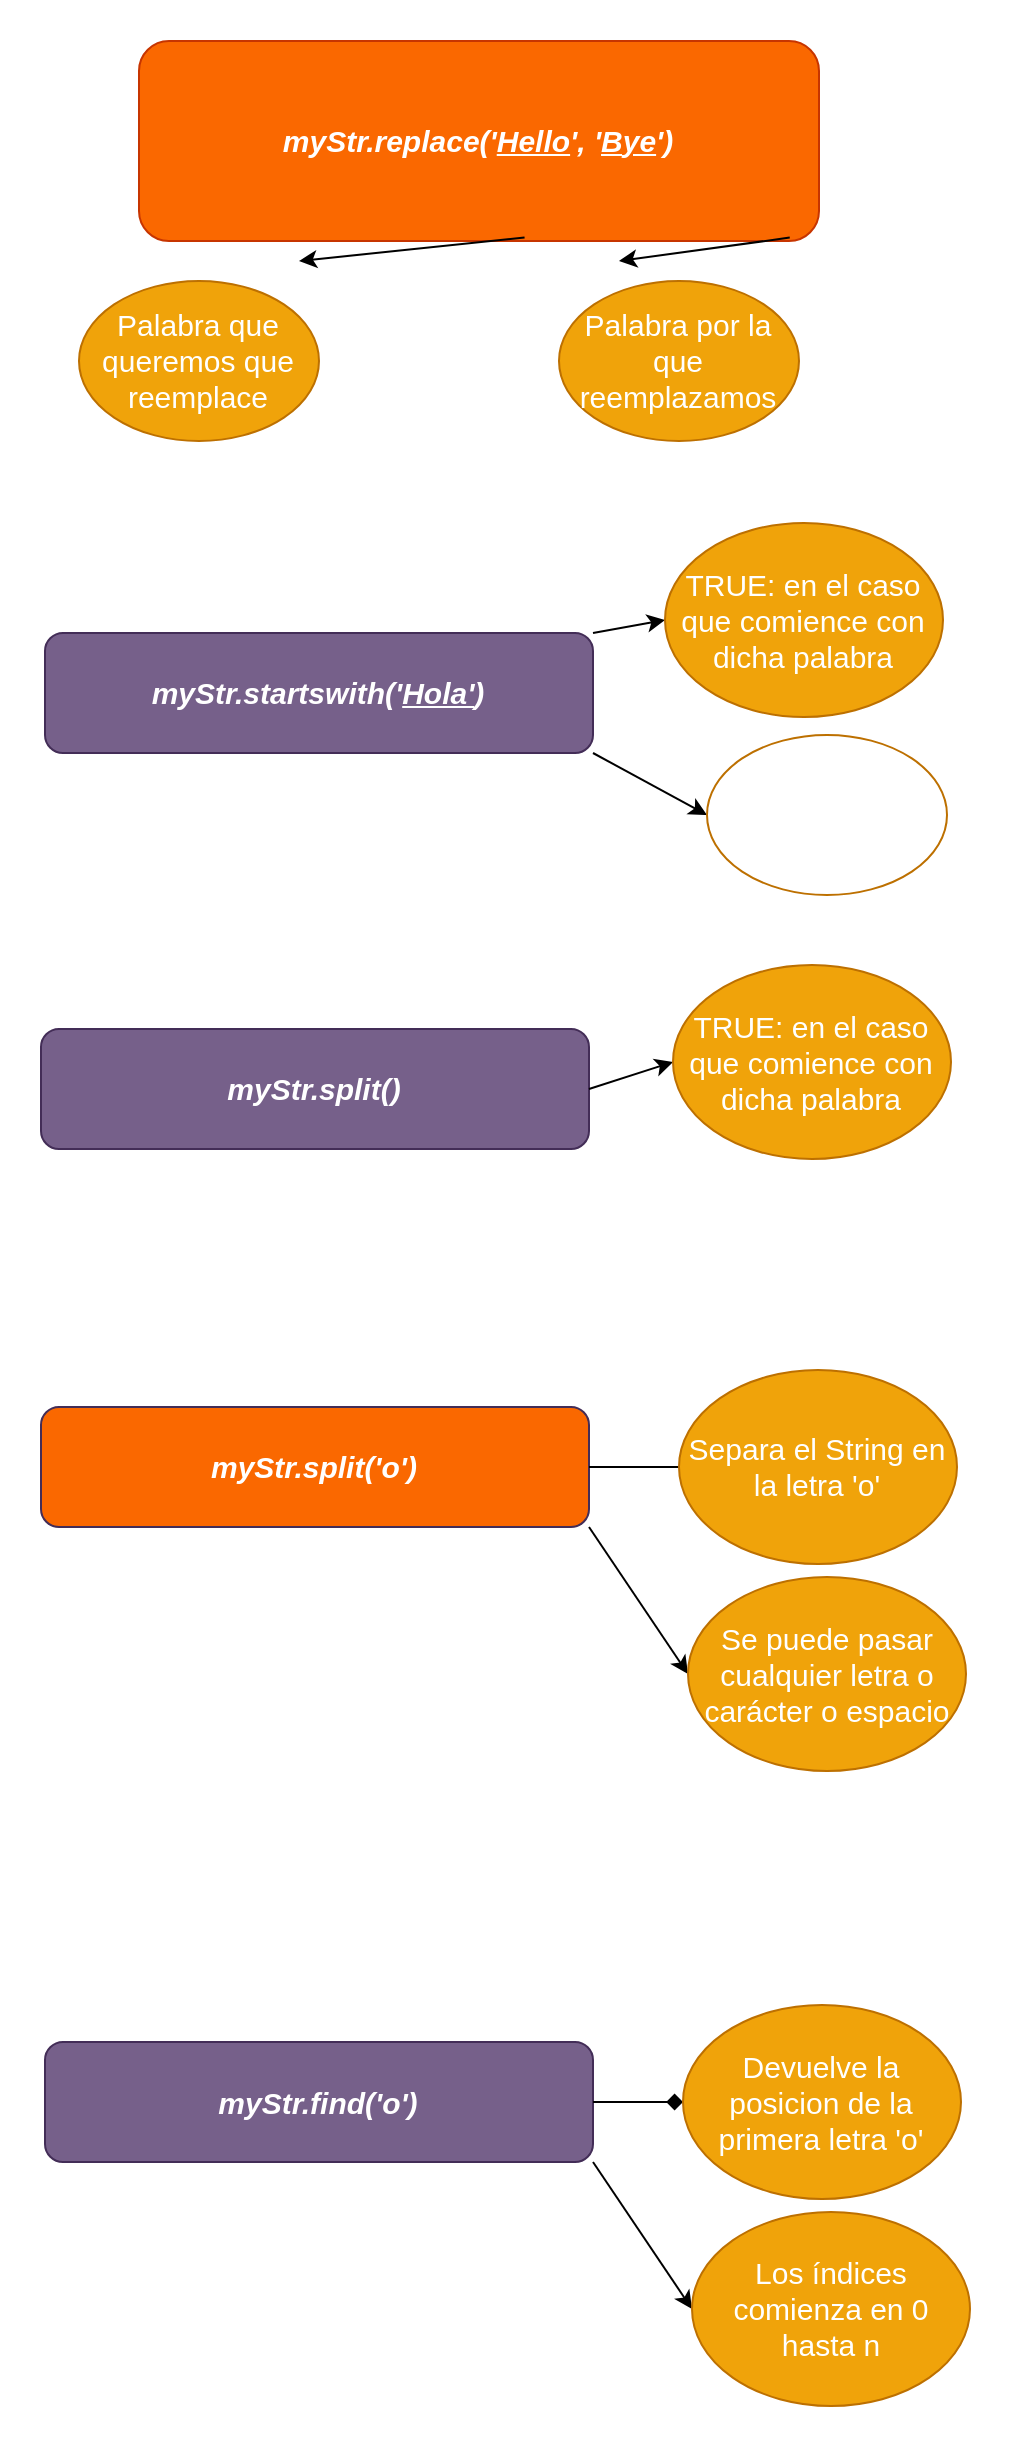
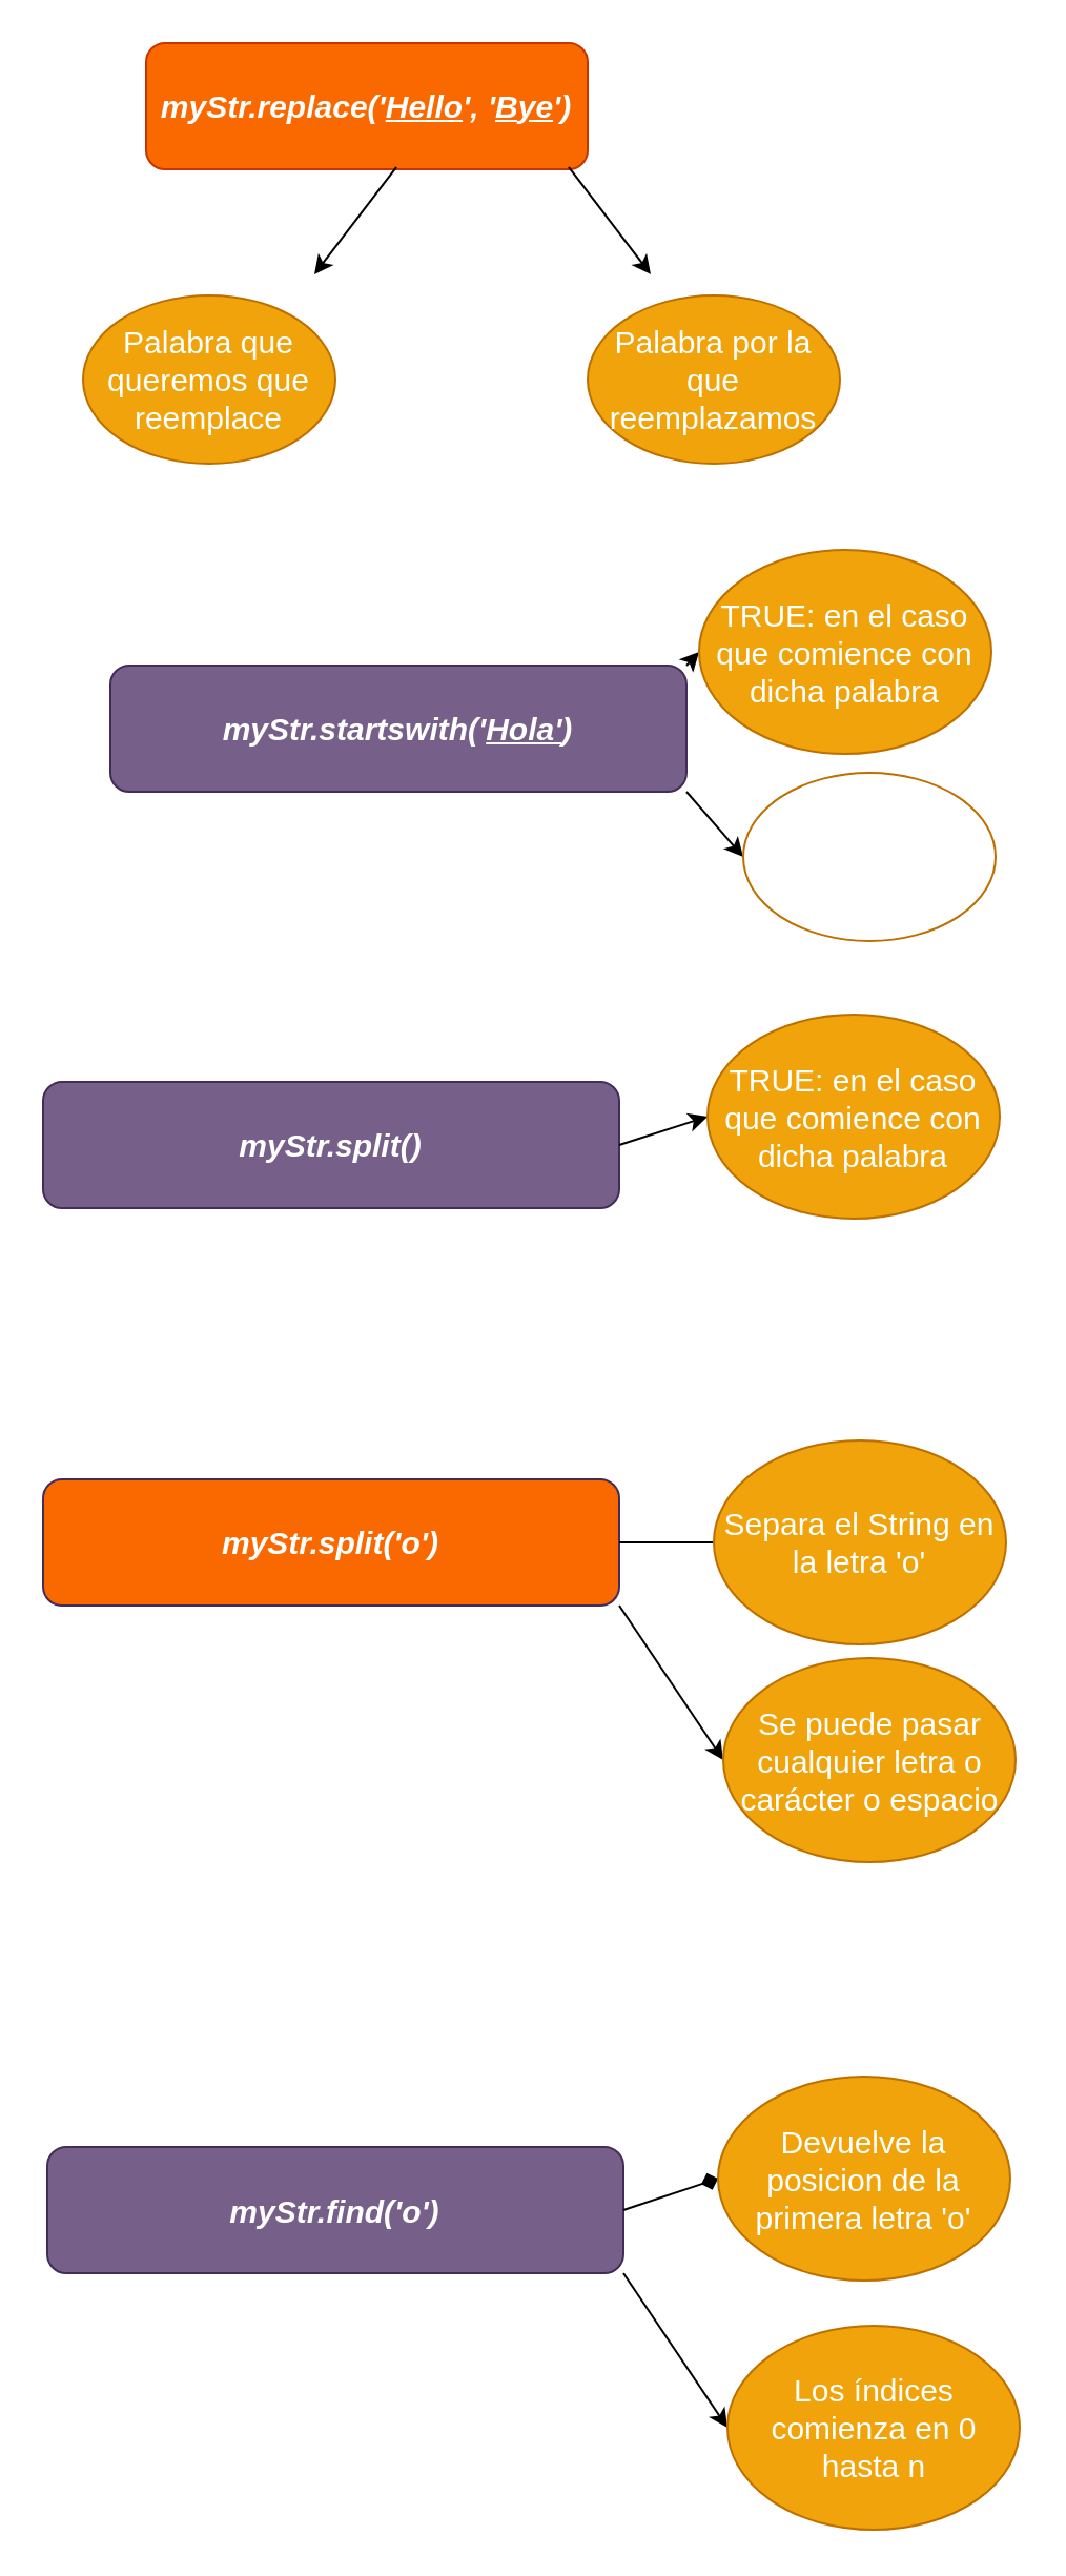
- <mxCell id="2" value="&lt;i&gt;&lt;font style=&quot;font-size: 15px&quot;&gt;myStr.replace('&lt;u&gt;Hello&lt;/u&gt;', '&lt;u&gt;Bye&lt;/u&gt;')&lt;/font&gt;&lt;/i&gt;" style="rounded=1;whiteSpace=wrap;html=1;fillColor=#fa6800;strokeColor=#C73500;fontStyle=1;fontSize=15;fontColor=#ffffff;" parent="1" vertex="1"><mxGeometry x="69" y="20" width="340" height="100" as="geometry" /></mxCell>
+ <mxCell id="2" value="&lt;i&gt;&lt;font style=&quot;font-size: 15px&quot;&gt;myStr.replace('&lt;u&gt;Hello&lt;/u&gt;', '&lt;u&gt;Bye&lt;/u&gt;')&lt;/font&gt;&lt;/i&gt;" style="rounded=1;whiteSpace=wrap;html=1;fillColor=#fa6800;strokeColor=#C73500;fontStyle=1;fontSize=15;fontColor=#ffffff;" parent="1" vertex="1"><mxGeometry x="69" y="20" width="210" height="60" as="geometry" /></mxCell>
- <mxCell id="7" value="&lt;i&gt;&lt;font style=&quot;font-size: 15px&quot;&gt;myStr.startswith('&lt;u&gt;Hola'&lt;/u&gt;)&lt;/font&gt;&lt;/i&gt;" style="rounded=1;whiteSpace=wrap;html=1;fillColor=#76608a;strokeColor=#432D57;fontStyle=1;fontSize=15;fontColor=#ffffff;" parent="1" vertex="1"><mxGeometry x="22" y="316" width="274" height="60" as="geometry" /></mxCell>
+ <mxCell id="7" value="&lt;i&gt;&lt;font style=&quot;font-size: 15px&quot;&gt;myStr.startswith('&lt;u&gt;Hola'&lt;/u&gt;)&lt;/font&gt;&lt;/i&gt;" style="rounded=1;whiteSpace=wrap;html=1;fillColor=#76608a;strokeColor=#432D57;fontStyle=1;fontSize=15;fontColor=#ffffff;" parent="1" vertex="1"><mxGeometry x="52" y="316" width="274" height="60" as="geometry" /></mxCell>
- <mxCell id="22" value="Devuelve la posicion de la primera letra 'o'" style="ellipse;whiteSpace=wrap;html=1;fontSize=15;fillColor=#f0a30a;strokeColor=#BD7000;fontColor=#ffffff;" vertex="1" parent="1"><mxGeometry x="341" y="1002" width="139" height="97" as="geometry" /></mxCell>
+ <mxCell id="22" value="Devuelve la posicion de la primera letra 'o'" style="ellipse;whiteSpace=wrap;html=1;fontSize=15;fillColor=#f0a30a;strokeColor=#BD7000;fontColor=#ffffff;" vertex="1" parent="1"><mxGeometry x="341" y="987" width="139" height="97" as="geometry" /></mxCell>
